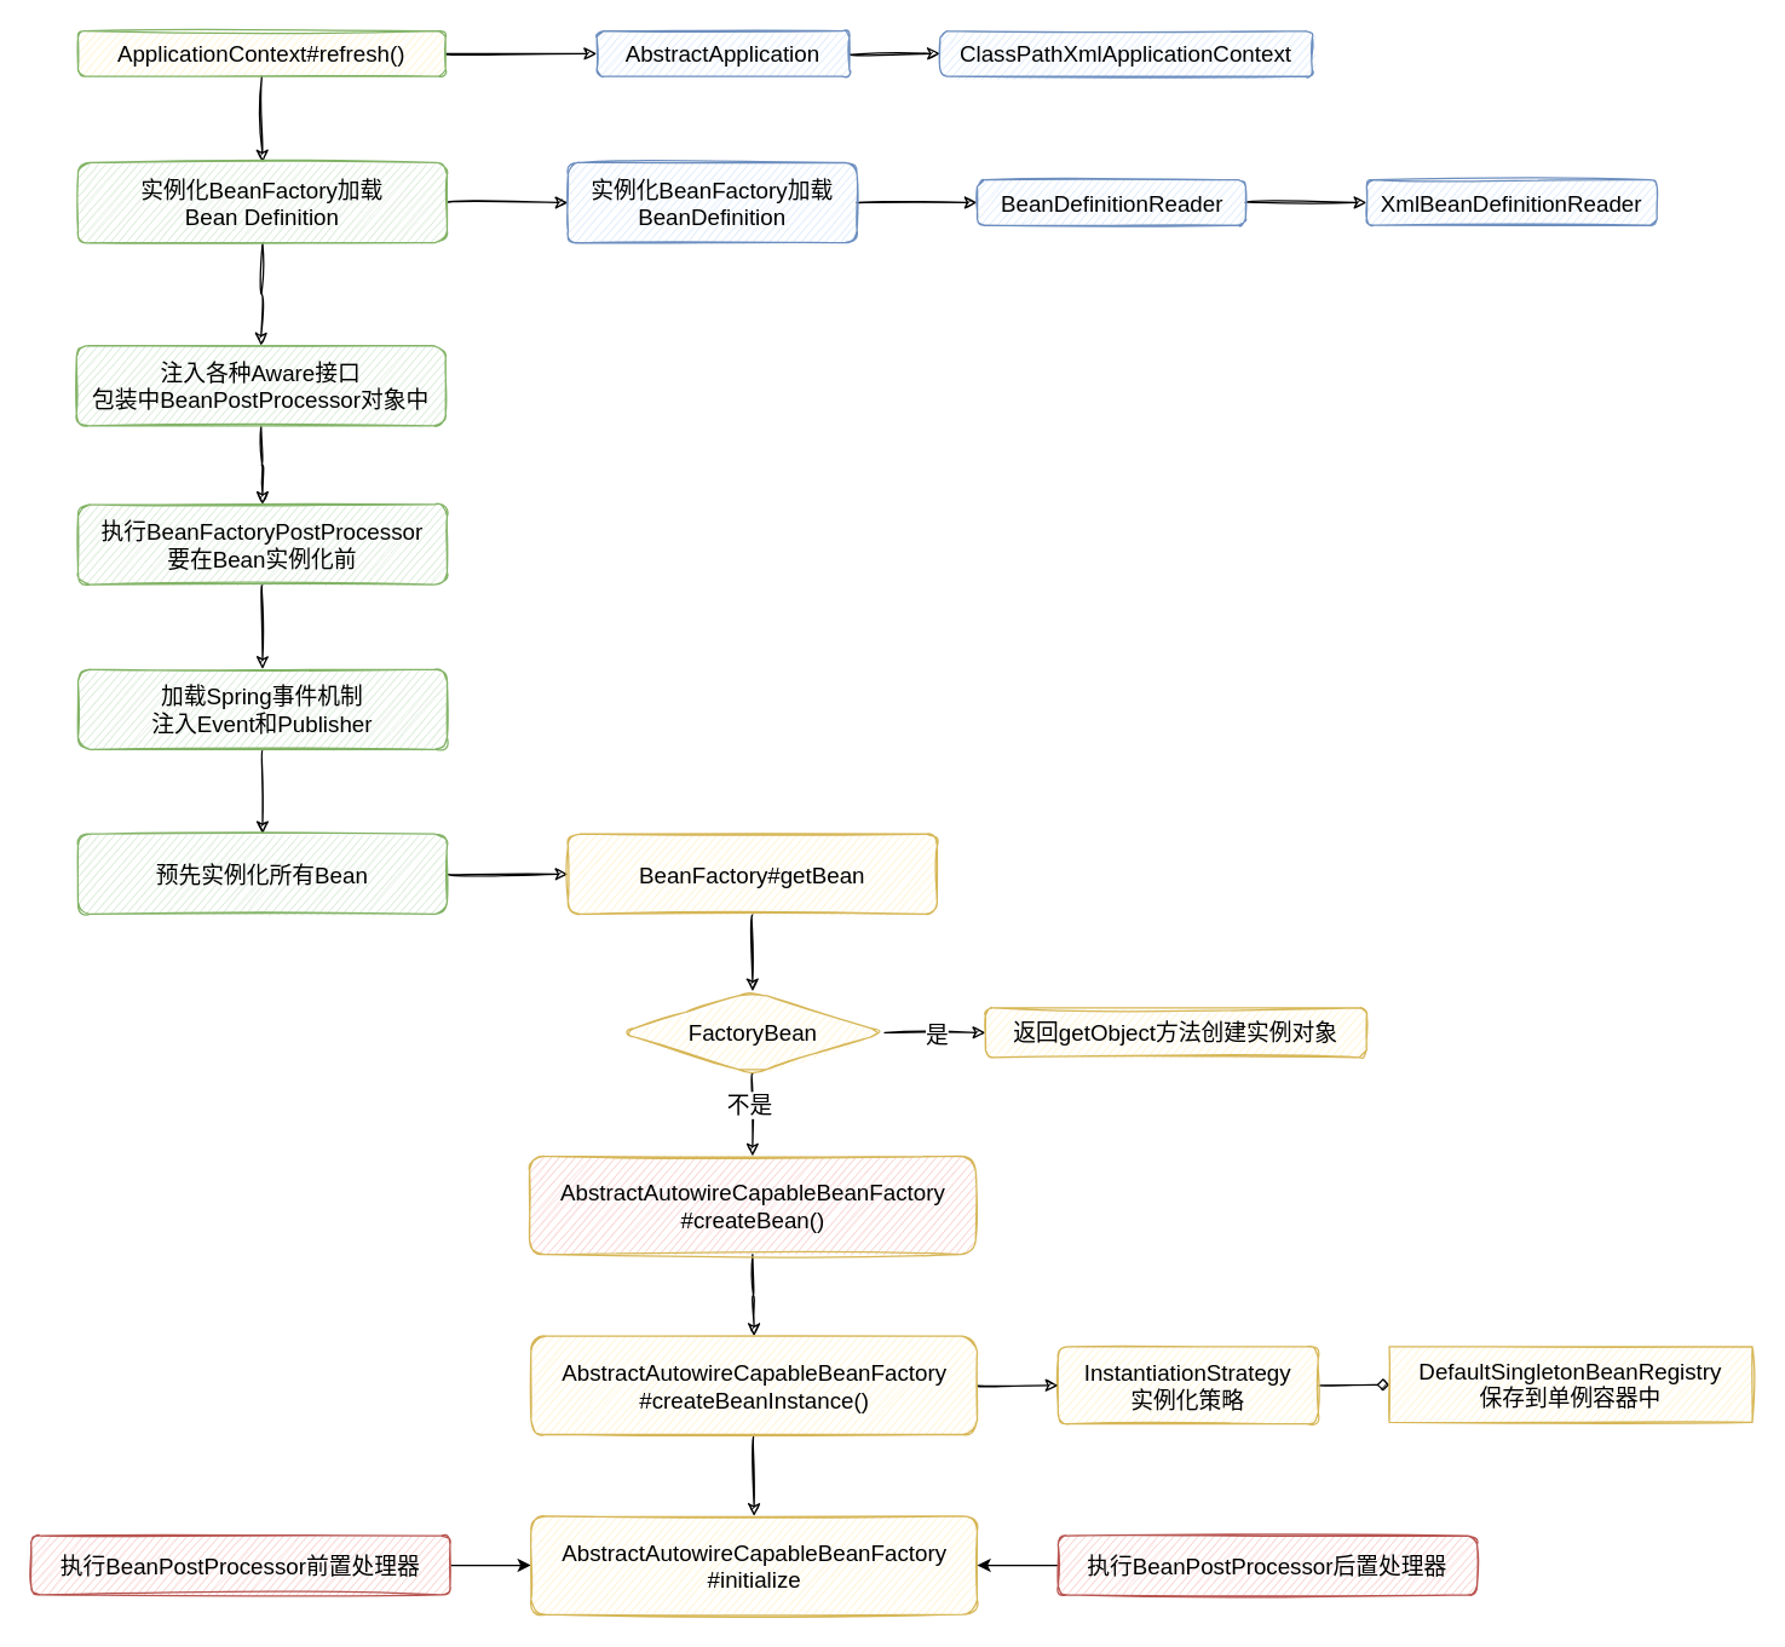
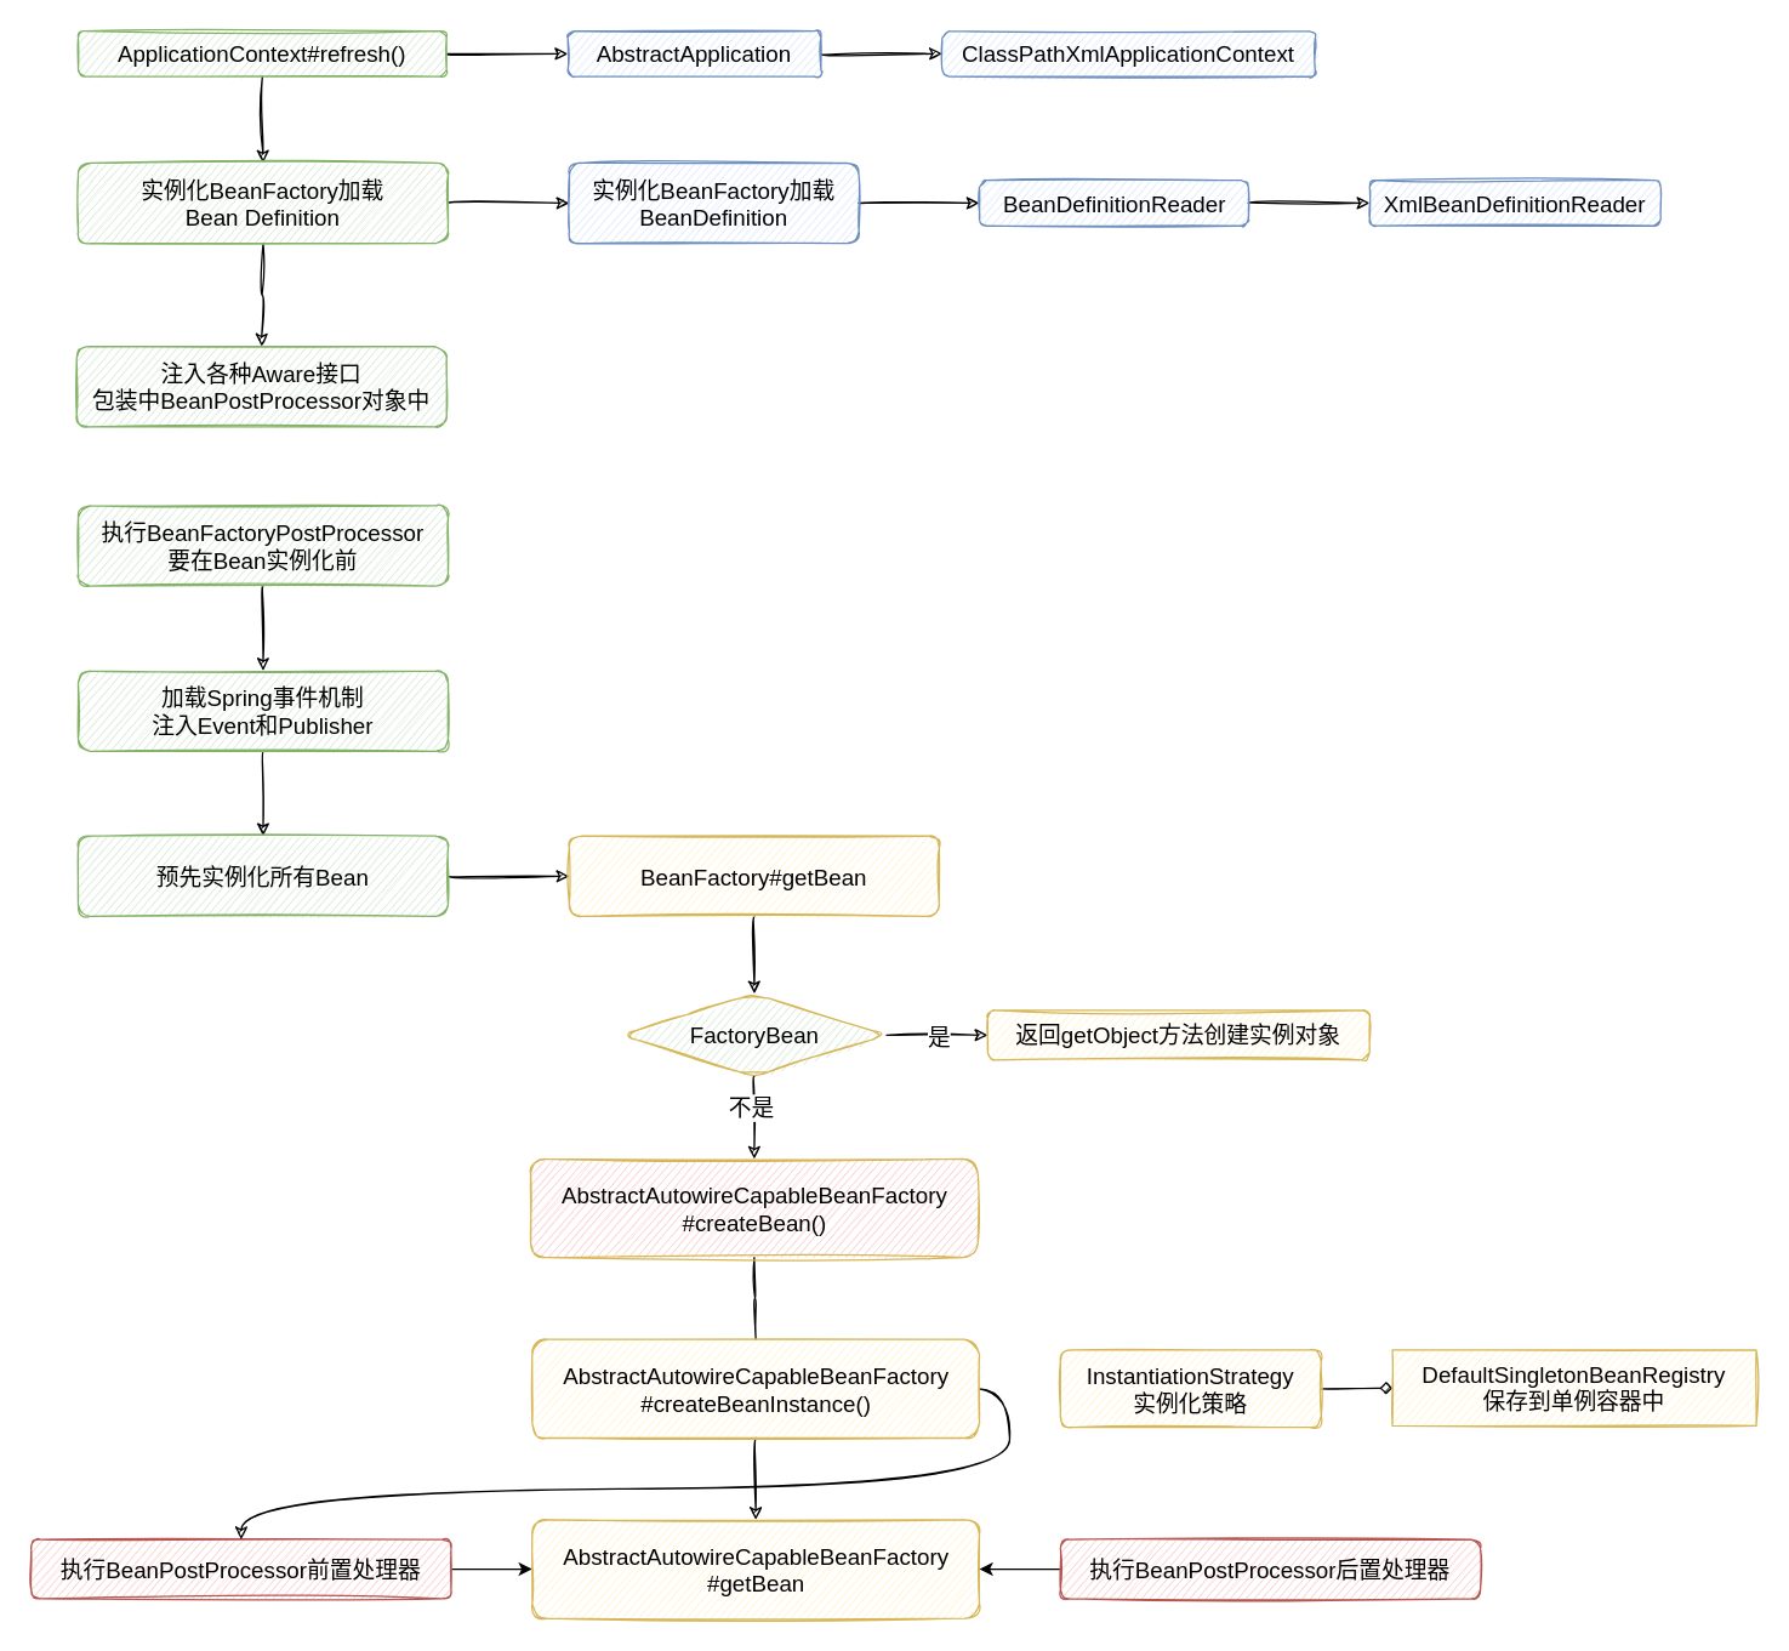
- <mxCell id="4" value="&lt;font style=&quot;font-size: 15px;&quot;&gt;ApplicationContext#refresh()&lt;/font&gt;" style="whiteSpace=wrap;html=1;fillColor=#fff2cc;strokeColor=#82b366;sketch=1;rounded=1;" parent="1" vertex="1"><mxGeometry x="51" y="20" width="243" height="30" as="geometry" /></mxCell>
+ <mxCell id="4" value="&lt;font style=&quot;font-size: 15px;&quot;&gt;ApplicationContext#refresh()&lt;/font&gt;" style="whiteSpace=wrap;html=1;fillColor=#d5e8d4;strokeColor=#82b366;sketch=1;rounded=1;" parent="1" vertex="1"><mxGeometry x="51" y="20" width="243" height="30" as="geometry" /></mxCell>
- <mxCell id="11" value="&lt;font style=&quot;font-size: 15px;&quot;&gt;AbstractApplication&lt;/font&gt;" style="whiteSpace=wrap;html=1;fillColor=#dae8fc;strokeColor=#6c8ebf;sketch=1;rounded=1;" parent="1" vertex="1"><mxGeometry x="394" y="20" width="167" height="30" as="geometry" /></mxCell>
+ <mxCell id="11" value="&lt;font style=&quot;font-size: 15px;&quot;&gt;AbstractApplication&lt;/font&gt;" style="whiteSpace=wrap;html=1;fillColor=#dae8fc;strokeColor=#6c8ebf;sketch=1;rounded=1;" parent="1" vertex="1"><mxGeometry x="374" y="20" width="167" height="30" as="geometry" /></mxCell>
- <mxCell id="16" value="" style="edgeStyle=orthogonalEdgeStyle;curved=1;rounded=1;sketch=1;orthogonalLoop=1;jettySize=auto;html=1;fontSize=15;" parent="1" source="17" target="19" edge="1"><mxGeometry relative="1" as="geometry" /></mxCell>
- <mxCell id="30" value="&lt;font style=&quot;font-size: 15px;&quot;&gt;FactoryBean&lt;/font&gt;" style="rhombus;whiteSpace=wrap;html=1;fillColor=#fff2cc;strokeColor=#d6b656;sketch=1;rounded=1;" parent="1" vertex="1"><mxGeometry x="409.5" y="655" width="175" height="54.5" as="geometry" /></mxCell>
+ <mxCell id="30" value="&lt;font style=&quot;font-size: 15px;&quot;&gt;FactoryBean&lt;/font&gt;" style="rhombus;whiteSpace=wrap;html=1;fillColor=#d5e8d4;strokeColor=#d6b656;sketch=1;rounded=1;" parent="1" vertex="1"><mxGeometry x="409.5" y="655" width="175" height="54.5" as="geometry" /></mxCell>
- <mxCell id="32" value="" style="edgeStyle=orthogonalEdgeStyle;curved=1;rounded=1;sketch=1;orthogonalLoop=1;jettySize=auto;html=1;fontSize=15;" parent="1" source="33" target="41" edge="1"><mxGeometry relative="1" as="geometry" /></mxCell>
+ <mxCell id="32" value="" style="edgeStyle=orthogonalEdgeStyle;curved=1;rounded=1;sketch=1;orthogonalLoop=1;jettySize=auto;html=1;fontSize=15;endArrow=none;" parent="1" source="33" target="41" edge="1"><mxGeometry relative="1" as="geometry" /></mxCell>
- <mxCell id="39" style="edgeStyle=orthogonalEdgeStyle;curved=1;rounded=1;sketch=1;orthogonalLoop=1;jettySize=auto;html=1;exitX=1;exitY=0.5;exitDx=0;exitDy=0;fontSize=15;" parent="1" source="41" target="37" edge="1"><mxGeometry relative="1" as="geometry" /></mxCell>
+ <mxCell id="39" style="edgeStyle=orthogonalEdgeStyle;curved=1;rounded=1;sketch=1;orthogonalLoop=1;jettySize=auto;html=1;exitX=1;exitY=0.5;exitDx=0;exitDy=0;fontSize=15;" parent="1" source="41" target="35" edge="1"><mxGeometry relative="1" as="geometry" /></mxCell>
- <mxCell id="42" value="&lt;font style=&quot;font-size: 15px;&quot;&gt;AbstractAutowireCapableBeanFactory&lt;br&gt;#initialize&lt;/font&gt;" style="whiteSpace=wrap;html=1;fillColor=#fff2cc;strokeColor=#d6b656;sketch=1;rounded=1;" parent="1" vertex="1"><mxGeometry x="350.5" y="1002" width="295" height="65" as="geometry" /></mxCell>
+ <mxCell id="42" value="&lt;font style=&quot;font-size: 15px;&quot;&gt;AbstractAutowireCapableBeanFactory&lt;br&gt;#getBean&lt;/font&gt;" style="whiteSpace=wrap;html=1;fillColor=#fff2cc;strokeColor=#d6b656;sketch=1;rounded=1;" parent="1" vertex="1"><mxGeometry x="350.5" y="1002" width="295" height="65" as="geometry" /></mxCell>
